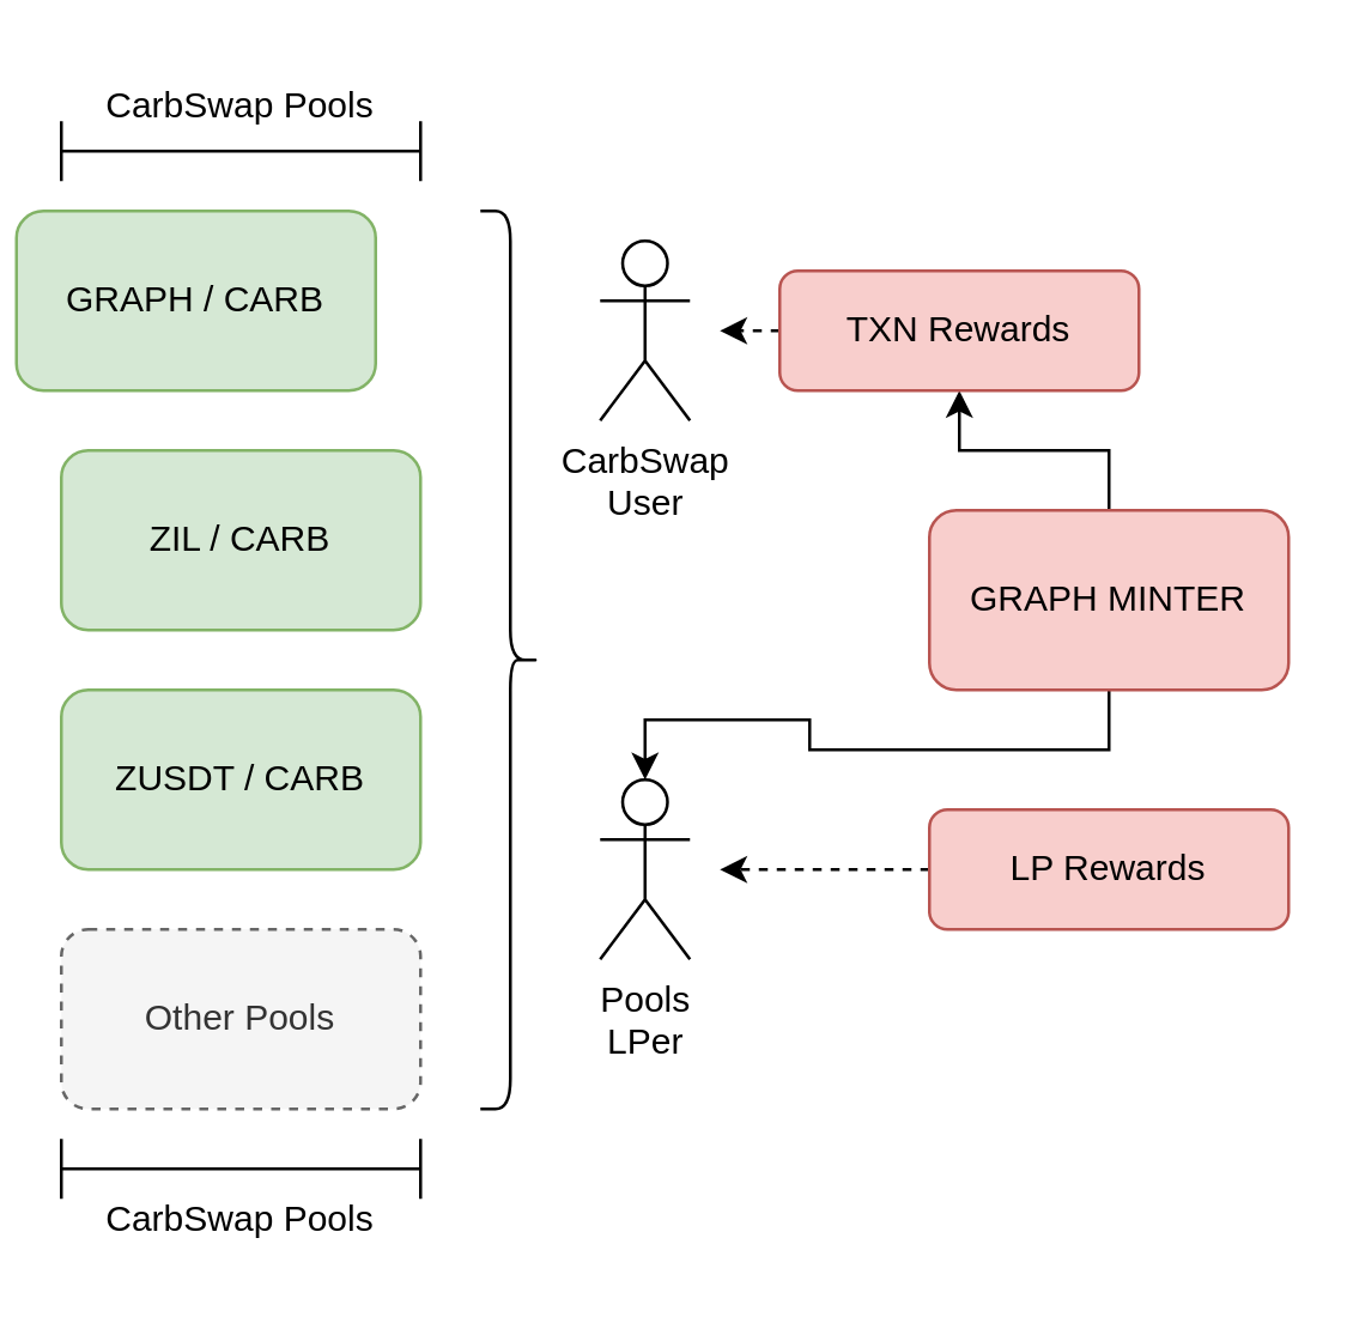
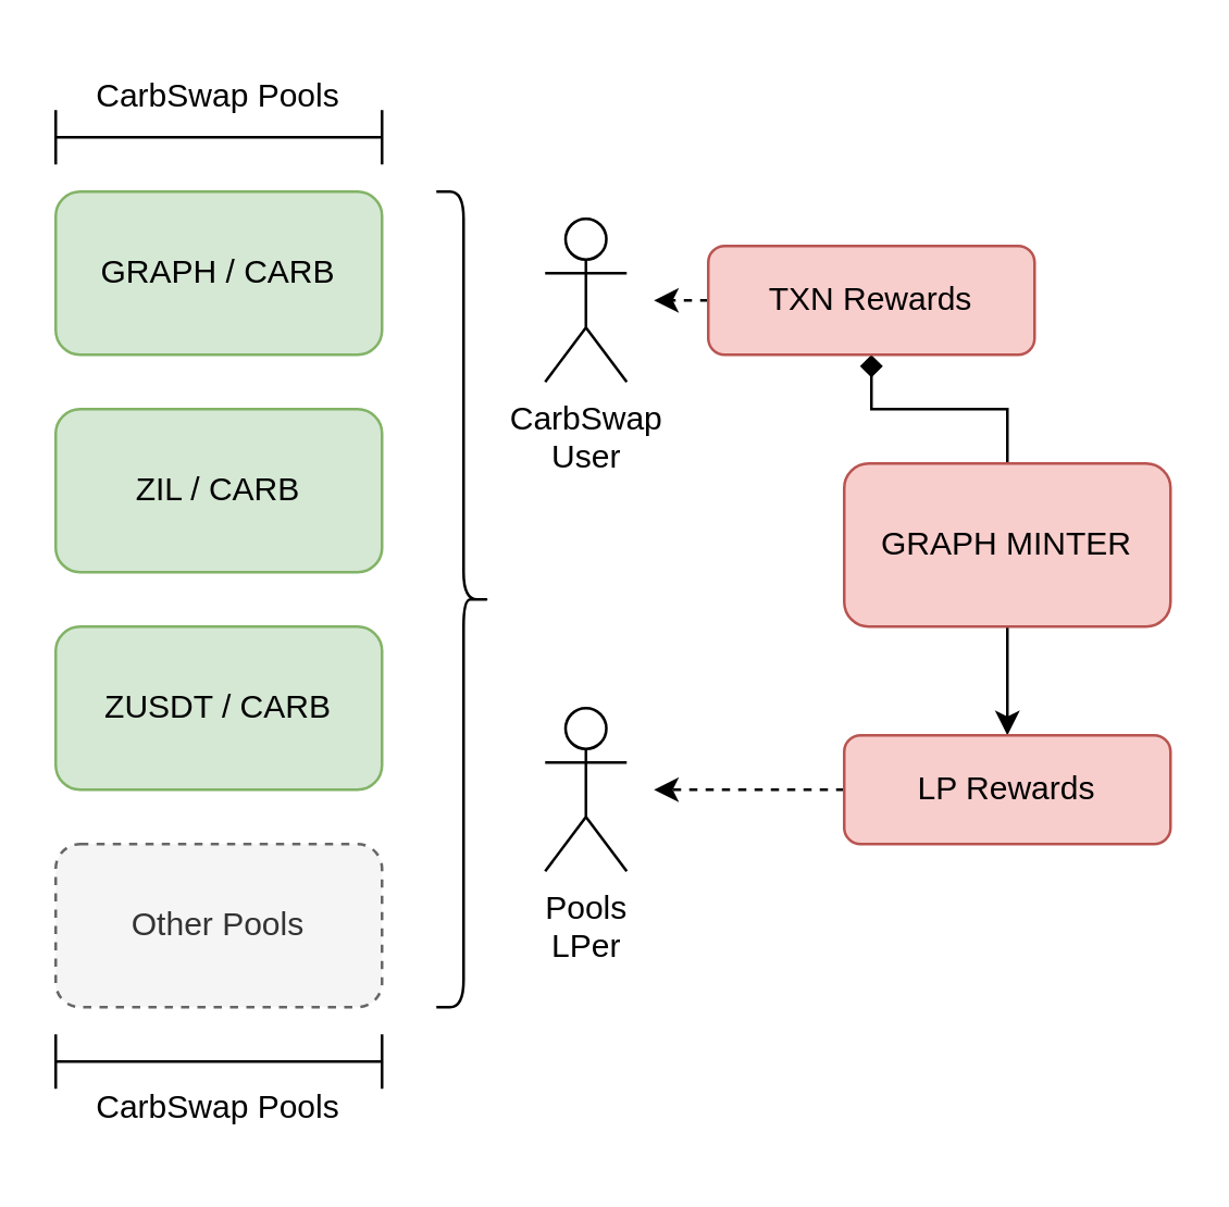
- <mxCell id="2" value="GRAPH / CARB" style="rounded=1;whiteSpace=wrap;html=1;fillColor=#d5e8d4;strokeColor=#82b366;" parent="1" vertex="1"><mxGeometry x="5" y="70" width="120" height="60" as="geometry" /></mxCell>
+ <mxCell id="2" value="GRAPH / CARB" style="rounded=1;whiteSpace=wrap;html=1;fillColor=#d5e8d4;strokeColor=#82b366;" parent="1" vertex="1"><mxGeometry x="20" y="70" width="120" height="60" as="geometry" /></mxCell>
- <mxCell id="11" style="edgeStyle=orthogonalEdgeStyle;rounded=0;orthogonalLoop=1;jettySize=auto;html=1;exitX=0.5;exitY=0;exitDx=0;exitDy=0;entryX=0.5;entryY=1;entryDx=0;entryDy=0;" parent="1" source="13" target="15" edge="1"><mxGeometry relative="1" as="geometry" /></mxCell>
+ <mxCell id="11" style="edgeStyle=orthogonalEdgeStyle;rounded=0;orthogonalLoop=1;jettySize=auto;html=1;exitX=0.5;exitY=0;exitDx=0;exitDy=0;entryX=0.5;entryY=1;entryDx=0;entryDy=0;endArrow=diamond;" parent="1" source="13" target="15" edge="1"><mxGeometry relative="1" as="geometry" /></mxCell>
- <mxCell id="12" style="edgeStyle=orthogonalEdgeStyle;rounded=0;orthogonalLoop=1;jettySize=auto;html=1;exitX=0.5;exitY=1;exitDx=0;exitDy=0;" parent="1" source="13" target="19" edge="1"><mxGeometry relative="1" as="geometry" /></mxCell>
+ <mxCell id="12" style="edgeStyle=orthogonalEdgeStyle;rounded=0;orthogonalLoop=1;jettySize=auto;html=1;exitX=0.5;exitY=1;exitDx=0;exitDy=0;entryX=0.5;entryY=0;entryDx=0;entryDy=0;" parent="1" source="13" target="17" edge="1"><mxGeometry relative="1" as="geometry" /></mxCell>
